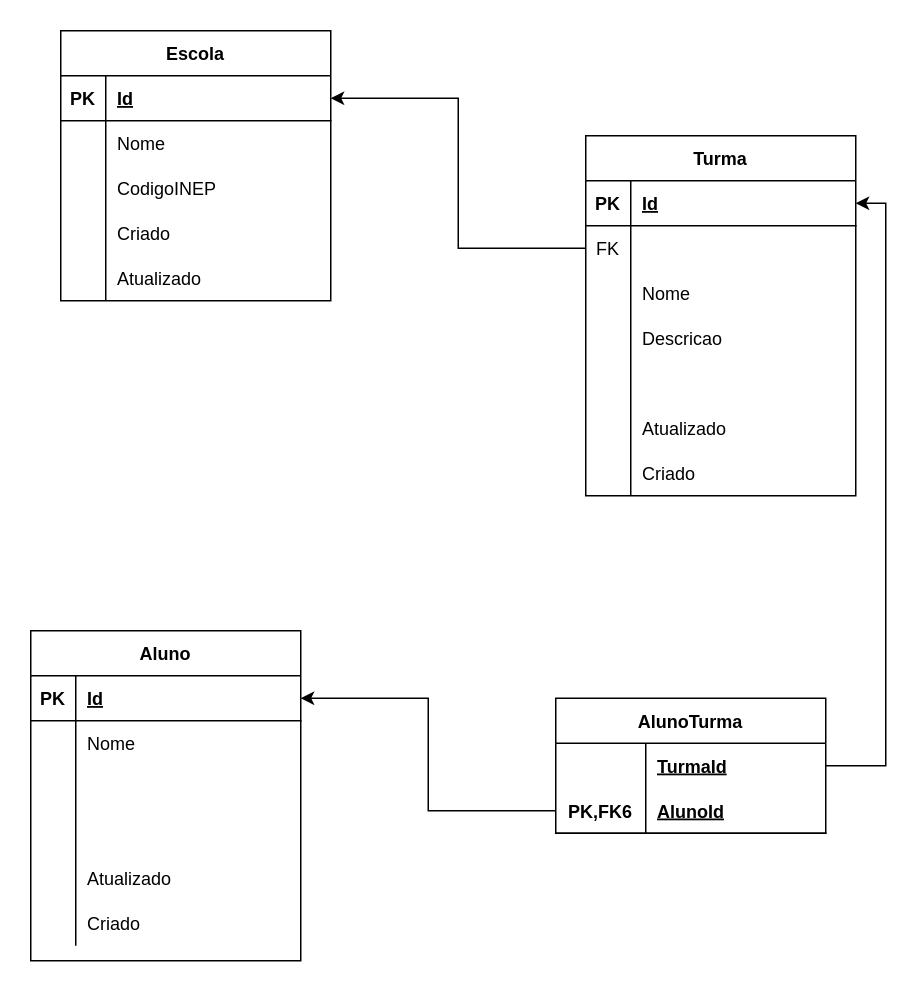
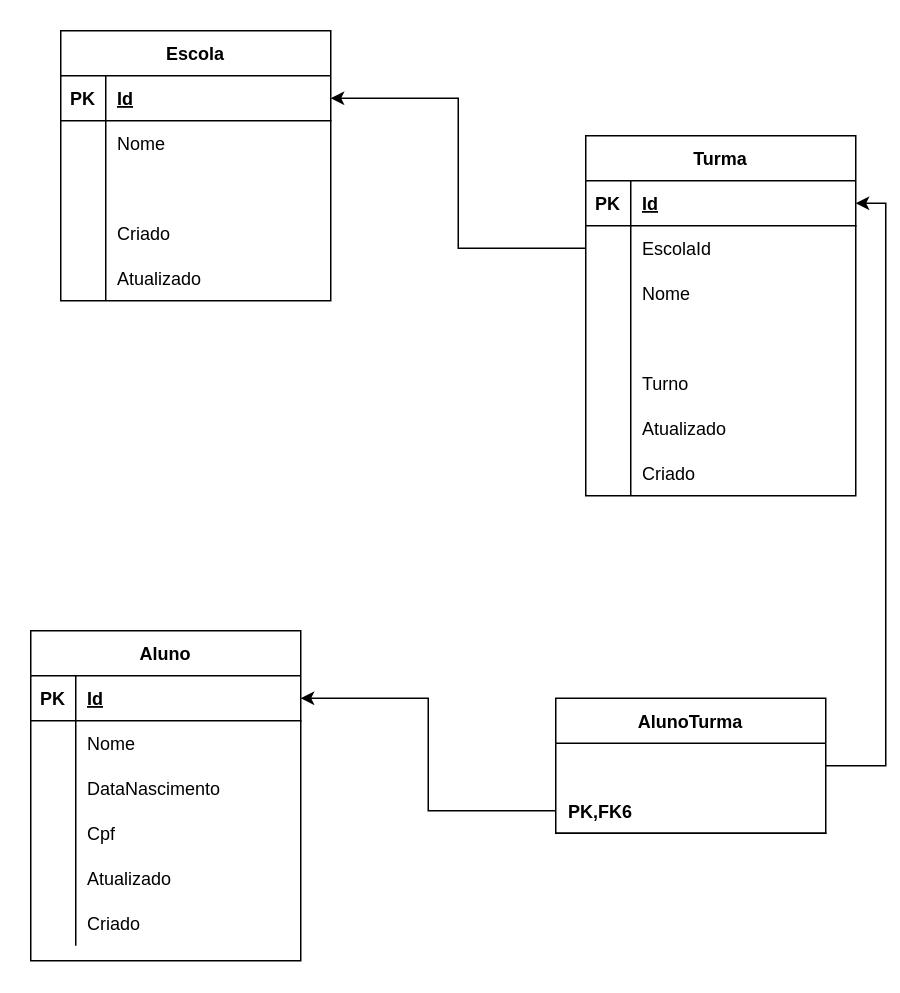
- <mxCell id="11" value="CodigoINEP" style="shape=partialRectangle;connectable=0;fillColor=none;top=0;left=0;bottom=0;right=0;align=left;spacingLeft=6;overflow=hidden;" vertex="1" parent="9"><mxGeometry x="30" width="150" height="30" as="geometry" /></mxCell>
- <mxCell id="23" value="FK" style="shape=partialRectangle;connectable=0;fillColor=none;top=0;left=0;bottom=0;right=0;fontStyle=0;overflow=hidden;" vertex="1" parent="22"><mxGeometry width="30" height="30" as="geometry" /></mxCell>
+ <mxCell id="24" value="EscolaId" style="shape=partialRectangle;connectable=0;fillColor=none;top=0;left=0;bottom=0;right=0;align=left;spacingLeft=6;fontStyle=0;overflow=hidden;" vertex="1" parent="22"><mxGeometry x="30" width="150" height="30" as="geometry" /></mxCell>
- <mxCell id="30" value="Descricao" style="shape=partialRectangle;connectable=0;fillColor=none;top=0;left=0;bottom=0;right=0;align=left;spacingLeft=6;overflow=hidden;" vertex="1" parent="28"><mxGeometry x="30" width="150" height="30" as="geometry" /></mxCell>
+ <mxCell id="33" value="Turno" style="shape=partialRectangle;connectable=0;fillColor=none;top=0;left=0;bottom=0;right=0;align=left;spacingLeft=6;overflow=hidden;" vertex="1" parent="31"><mxGeometry x="30" width="150" height="30" as="geometry" /></mxCell>
- <mxCell id="62" value="TurmaId" style="shape=partialRectangle;connectable=0;fillColor=none;top=0;left=0;bottom=0;right=0;align=left;spacingLeft=6;fontStyle=5;overflow=hidden;" vertex="1" parent="61"><mxGeometry x="60" width="120" height="30" as="geometry" /></mxCell>
+ <mxCell id="50" value="DataNascimento" style="shape=partialRectangle;connectable=0;fillColor=none;top=0;left=0;bottom=0;right=0;align=left;spacingLeft=6;overflow=hidden;" vertex="1" parent="48"><mxGeometry x="30" width="150" height="30" as="geometry" /></mxCell>
- <mxCell id="65" value="AlunoId" style="shape=partialRectangle;connectable=0;fillColor=none;top=0;left=0;bottom=0;right=0;align=left;spacingLeft=6;fontStyle=5;overflow=hidden;" vertex="1" parent="63"><mxGeometry x="60" width="120" height="30" as="geometry" /></mxCell>
+ <mxCell id="53" value="Cpf" style="shape=partialRectangle;connectable=0;fillColor=none;top=0;left=0;bottom=0;right=0;align=left;spacingLeft=6;overflow=hidden;" vertex="1" parent="51"><mxGeometry x="30" width="150" height="30" as="geometry" /></mxCell>
